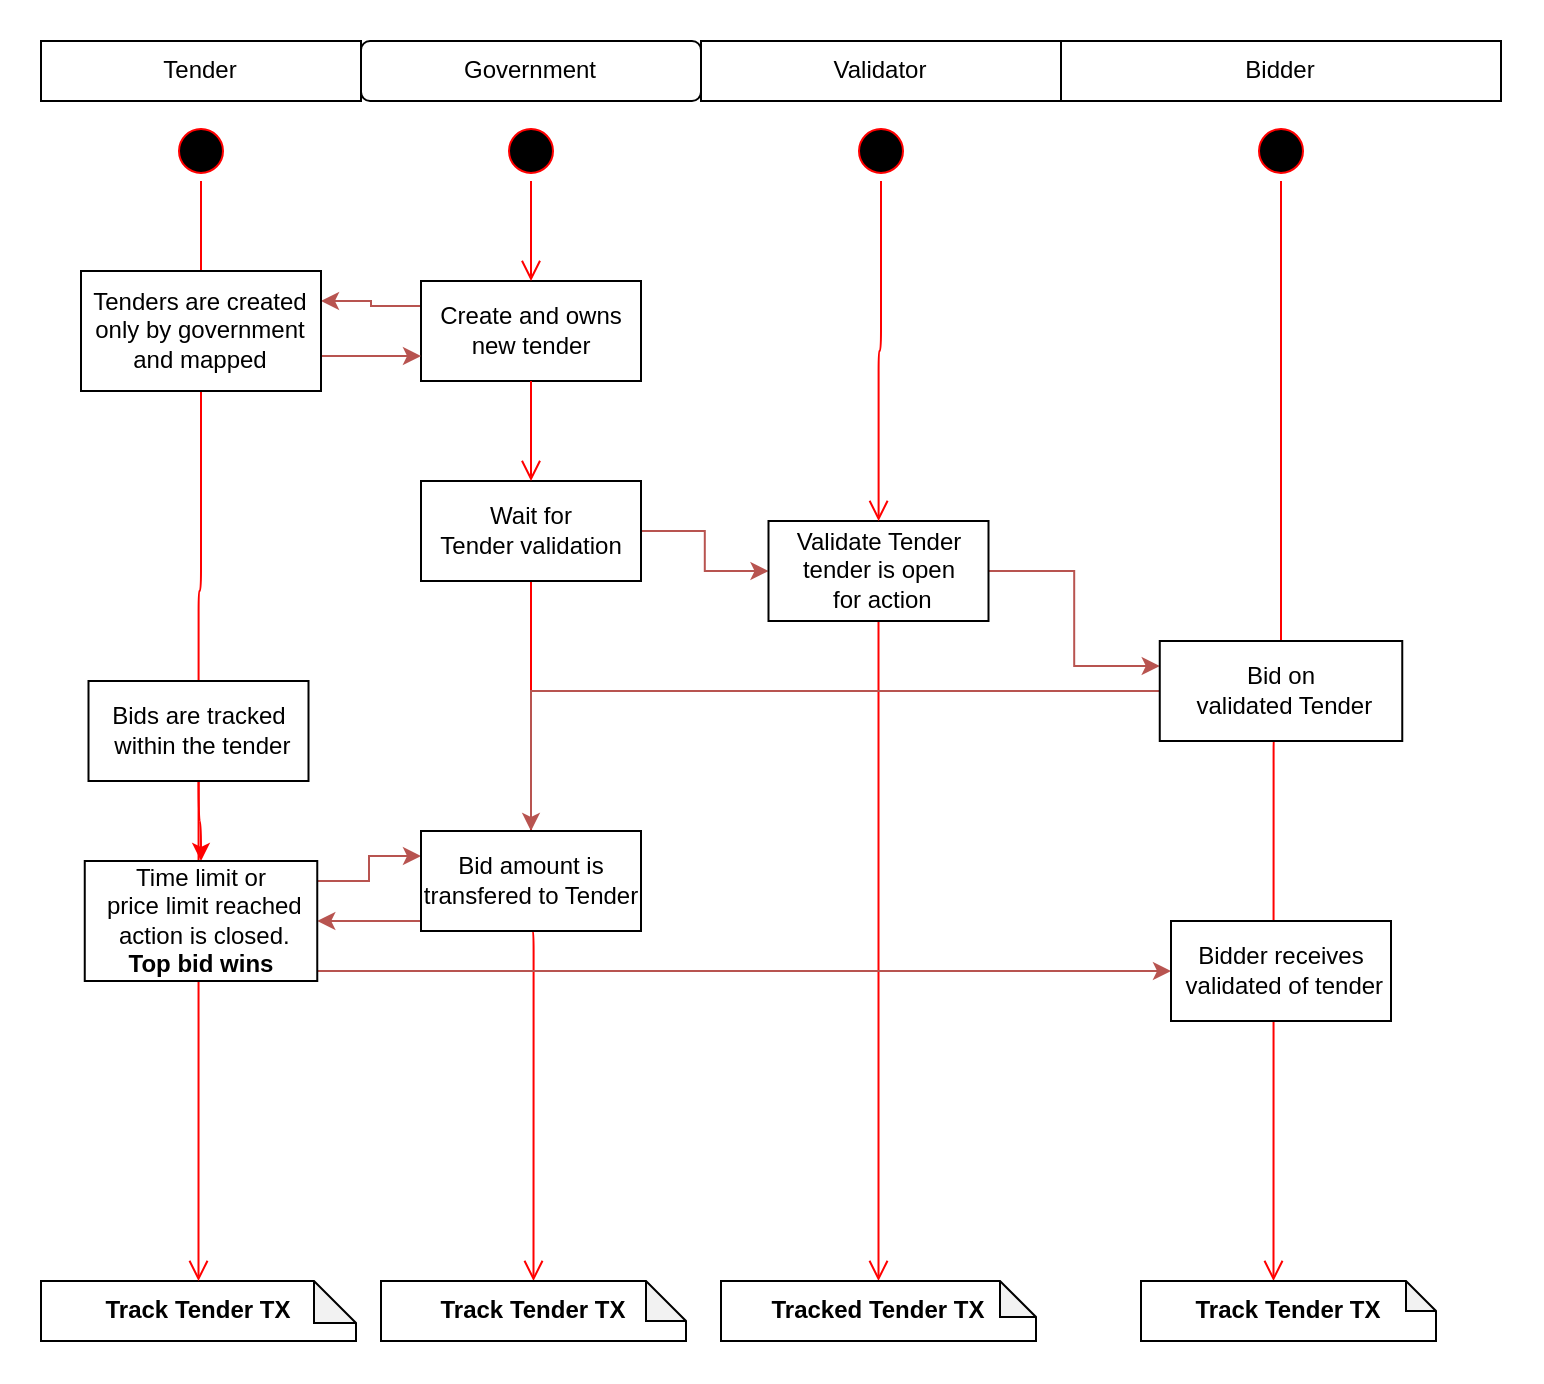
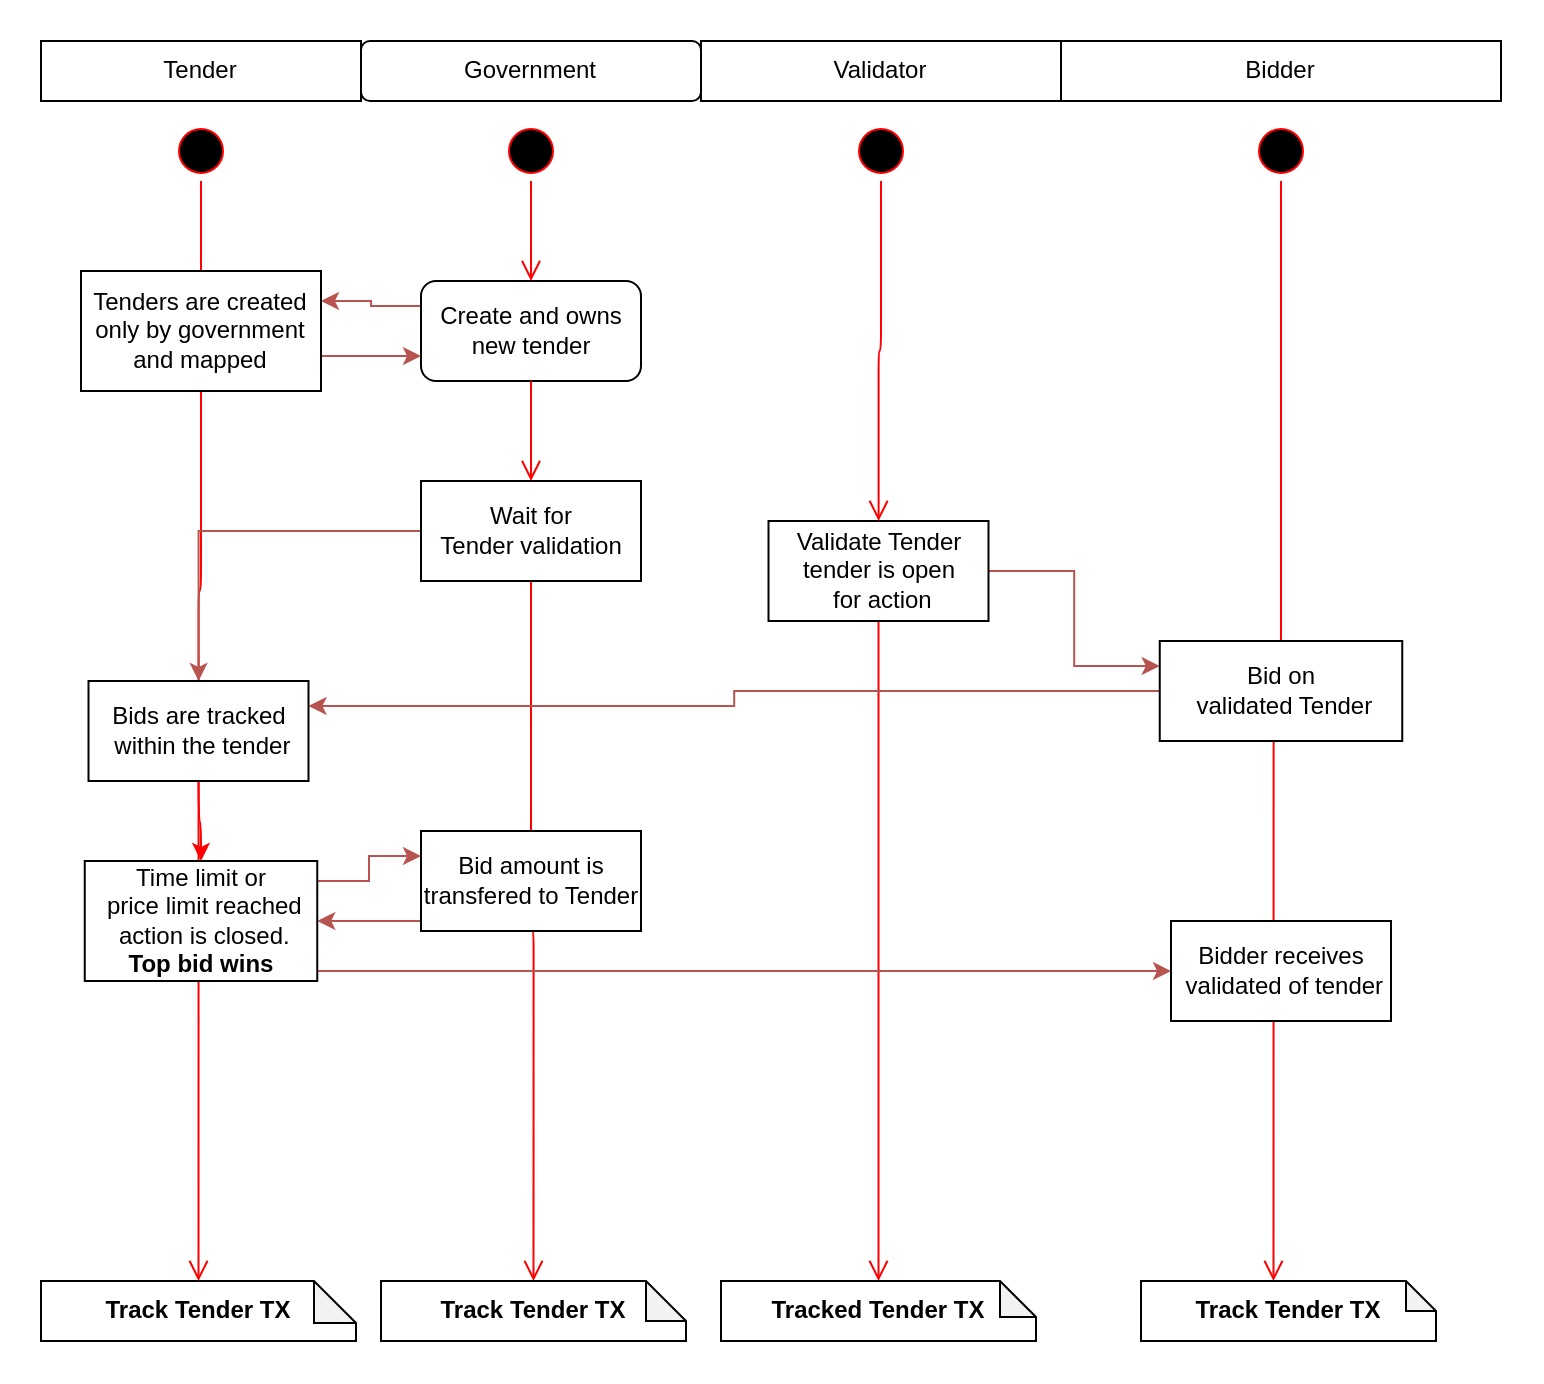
- <mxCell id="13" value="Create and owns&lt;br&gt;new tender" style="html=1;" vertex="1" parent="1"><mxGeometry x="210" y="140" width="110" height="50" as="geometry" /></mxCell>
+ <mxCell id="13" value="Create and owns&lt;br&gt;new tender" style="html=1;rounded=1;" vertex="1" parent="1"><mxGeometry x="210" y="140" width="110" height="50" as="geometry" /></mxCell>
- <mxCell id="18" style="edgeStyle=orthogonalEdgeStyle;rounded=0;orthogonalLoop=1;jettySize=auto;html=1;entryX=0;entryY=0.5;entryDx=0;entryDy=0;fillColor=#f8cecc;strokeColor=#b85450;" edge="1" parent="1" source="19" target="31"><mxGeometry relative="1" as="geometry" /></mxCell>
+ <mxCell id="18" style="edgeStyle=orthogonalEdgeStyle;rounded=0;orthogonalLoop=1;jettySize=auto;html=1;fillColor=#f8cecc;strokeColor=#b85450;" edge="1" parent="1" source="19" target="37"><mxGeometry relative="1" as="geometry" /></mxCell>
- <mxCell id="26" style="edgeStyle=orthogonalEdgeStyle;rounded=0;orthogonalLoop=1;jettySize=auto;html=1;fillColor=#f8cecc;strokeColor=#b85450;" edge="1" parent="1" source="27" target="34"><mxGeometry relative="1" as="geometry" /></mxCell>
+ <mxCell id="26" style="edgeStyle=orthogonalEdgeStyle;rounded=0;orthogonalLoop=1;jettySize=auto;html=1;entryX=1;entryY=0.25;entryDx=0;entryDy=0;fillColor=#f8cecc;strokeColor=#b85450;" edge="1" parent="1" source="27" target="37"><mxGeometry relative="1" as="geometry" /></mxCell>
